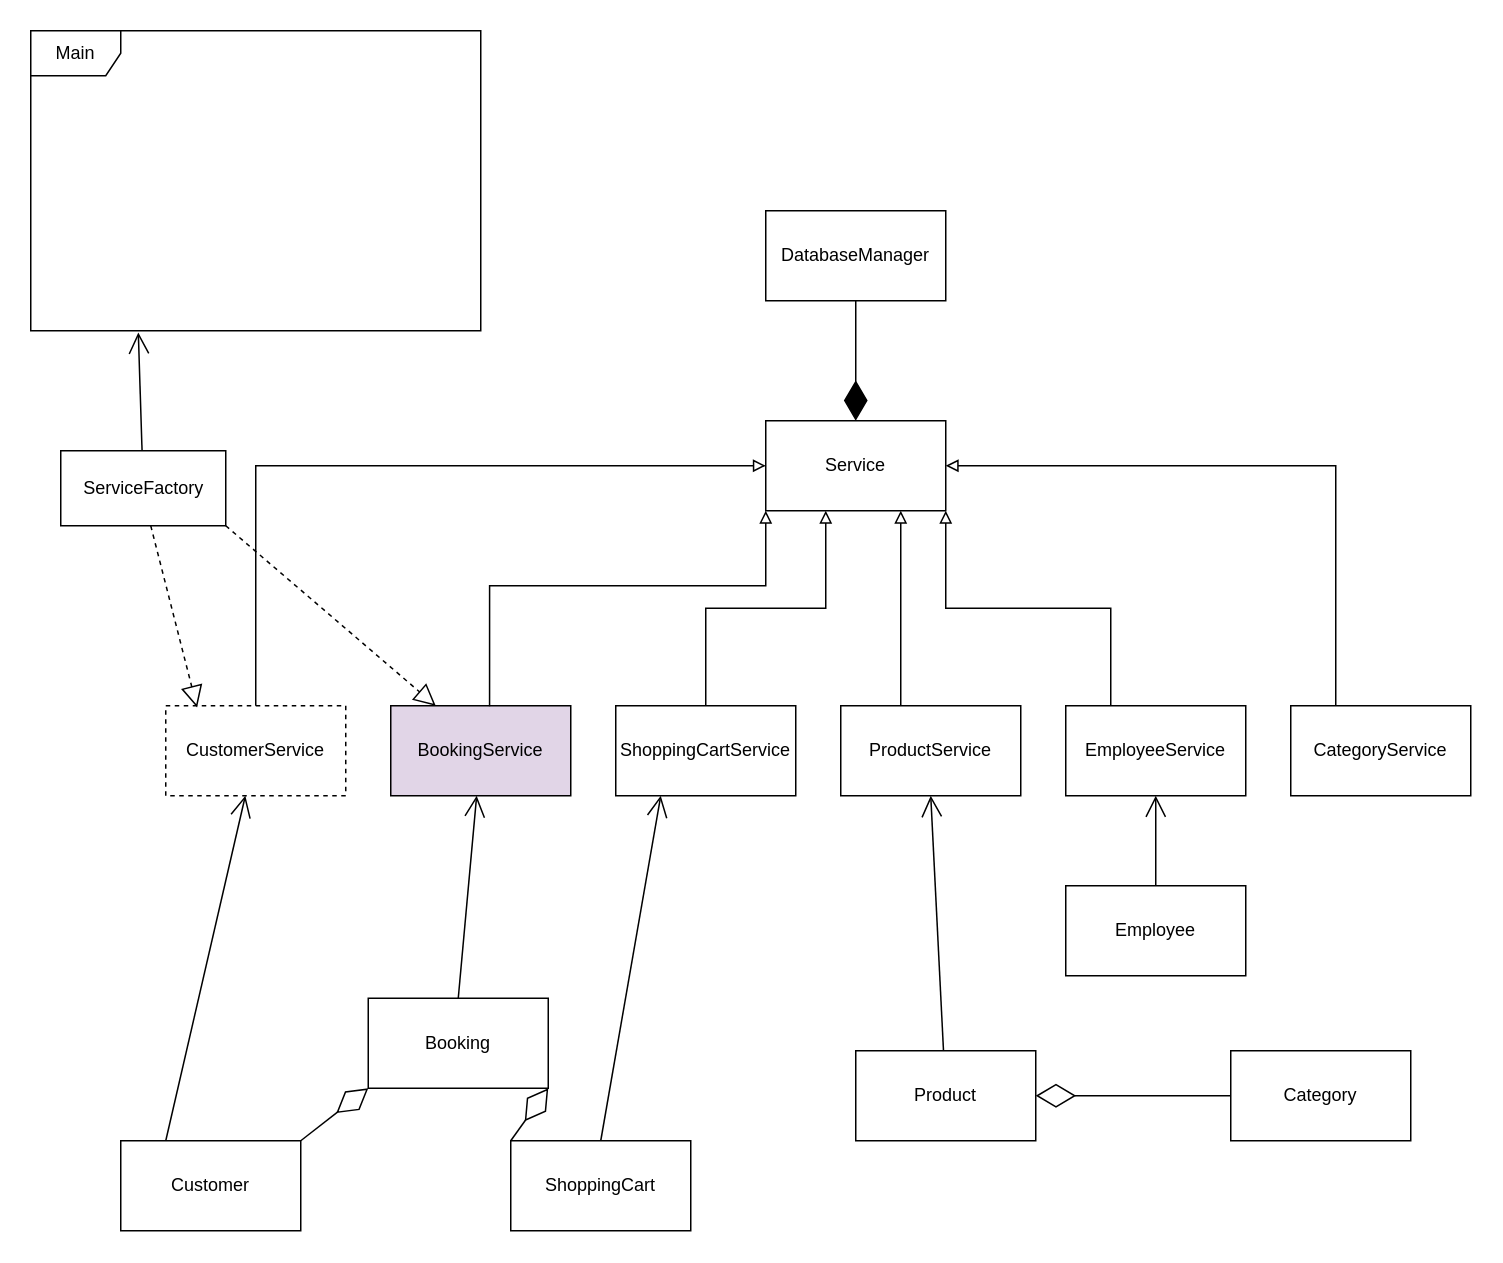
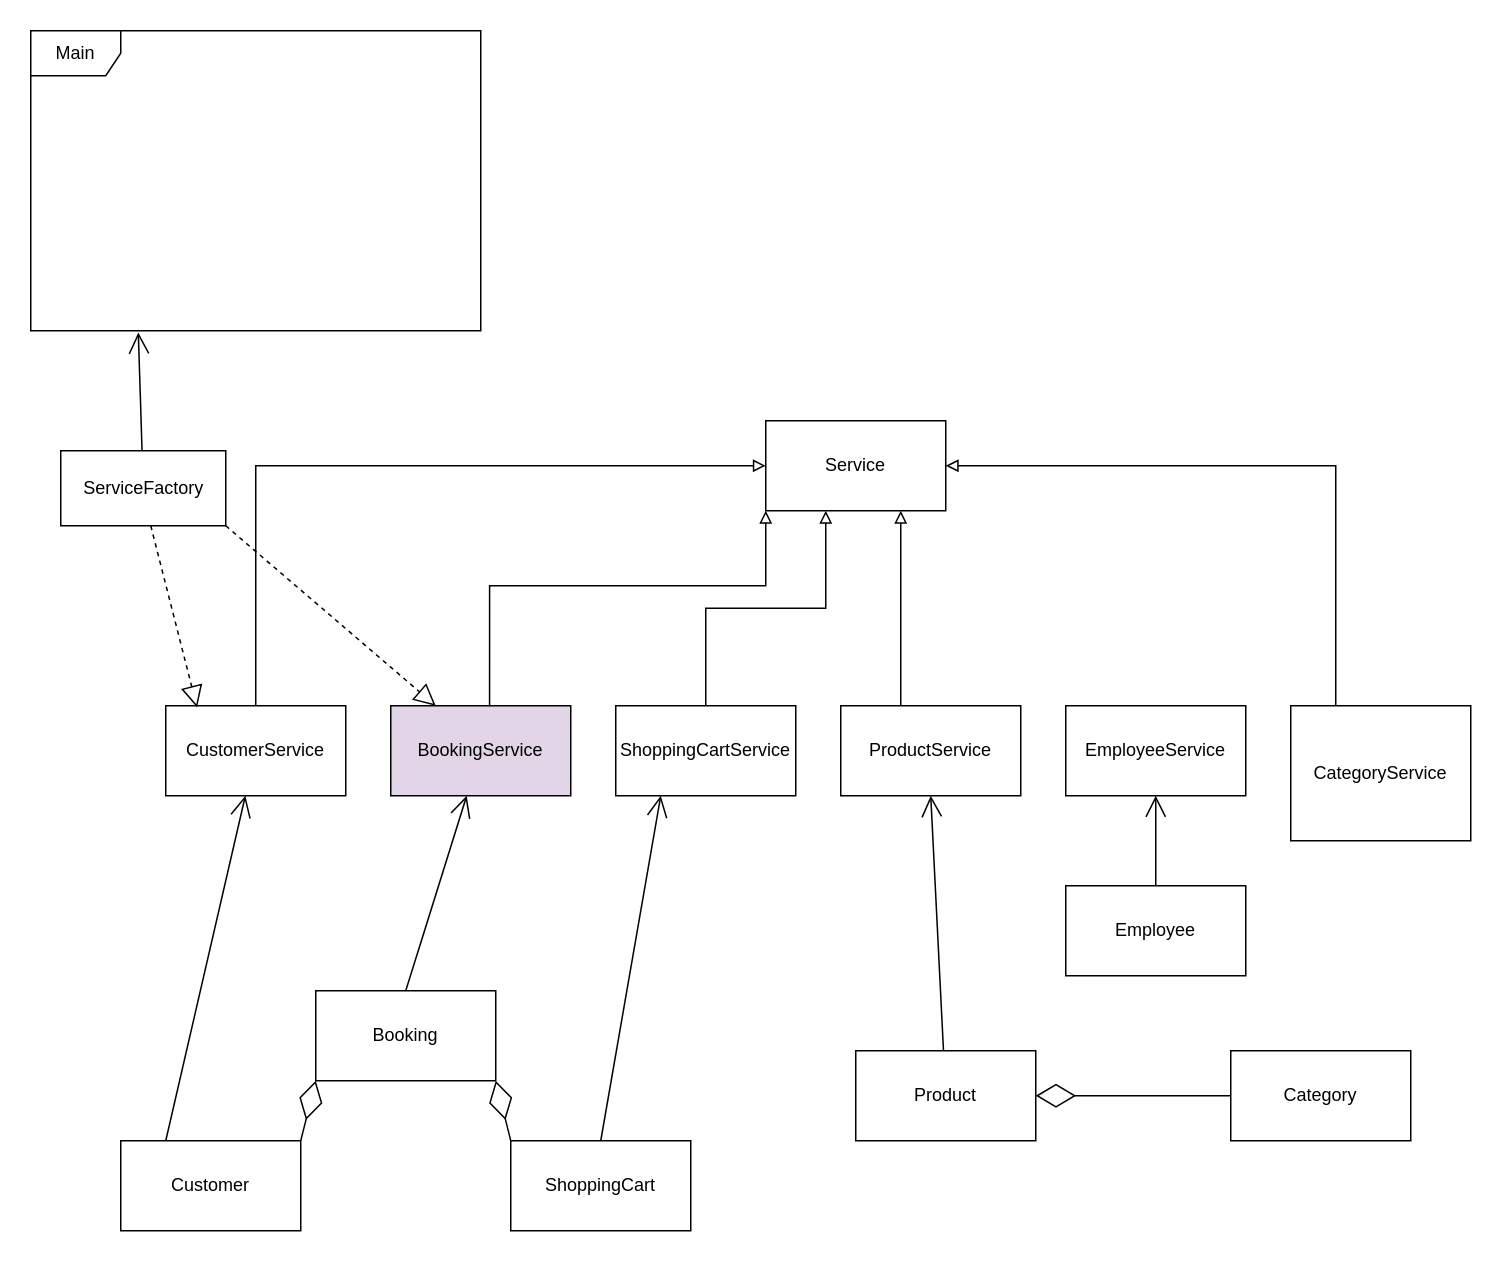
- <mxCell id="29" value="DatabaseManager" style="rounded=0;whiteSpace=wrap;html=1;" vertex="1" parent="1"><mxGeometry x="510" y="140" width="120" height="60" as="geometry" /></mxCell>
- <mxCell id="30" value="" style="endArrow=diamondThin;endFill=1;endSize=24;html=1;exitX=0.5;exitY=1;exitDx=0;exitDy=0;entryX=0.5;entryY=0;entryDx=0;entryDy=0;" edge="1" parent="1" source="29" target="15"><mxGeometry width="160" relative="1" as="geometry"><mxPoint x="450" y="370" as="sourcePoint" /><mxPoint x="540" y="250" as="targetPoint" /></mxGeometry></mxCell>
- <mxCell id="17" style="edgeStyle=orthogonalEdgeStyle;rounded=0;orthogonalLoop=1;jettySize=auto;html=1;entryX=1;entryY=1;entryDx=0;entryDy=0;endArrow=block;endFill=0;exitX=0.25;exitY=0;exitDx=0;exitDy=0;" edge="1" parent="1" source="13" target="15"><mxGeometry relative="1" as="geometry"><mxPoint x="490" y="490" as="sourcePoint" /><mxPoint x="590" y="360" as="targetPoint" /></mxGeometry></mxCell>
- <mxCell id="8" value="CustomerService" style="rounded=0;whiteSpace=wrap;html=1;dashed=1;" vertex="1" parent="1"><mxGeometry x="110" y="470" width="120" height="60" as="geometry" /></mxCell>
+ <mxCell id="8" value="CustomerService" style="rounded=0;whiteSpace=wrap;html=1;" vertex="1" parent="1"><mxGeometry x="110" y="470" width="120" height="60" as="geometry" /></mxCell>
- <mxCell id="14" value="CategoryService" style="rounded=0;whiteSpace=wrap;html=1;" vertex="1" parent="1"><mxGeometry x="860" y="470" width="120" height="60" as="geometry" /></mxCell>
+ <mxCell id="14" value="CategoryService" style="rounded=0;whiteSpace=wrap;html=1;" vertex="1" parent="1"><mxGeometry x="860" y="470" width="120" height="90" as="geometry" /></mxCell>
- <mxCell id="2" value="Booking" style="rounded=0;whiteSpace=wrap;html=1;" vertex="1" parent="1"><mxGeometry x="245" y="665" width="120" height="60" as="geometry" /></mxCell>
+ <mxCell id="2" value="Booking" style="rounded=0;whiteSpace=wrap;html=1;" vertex="1" parent="1"><mxGeometry x="210" y="660" width="120" height="60" as="geometry" /></mxCell>
